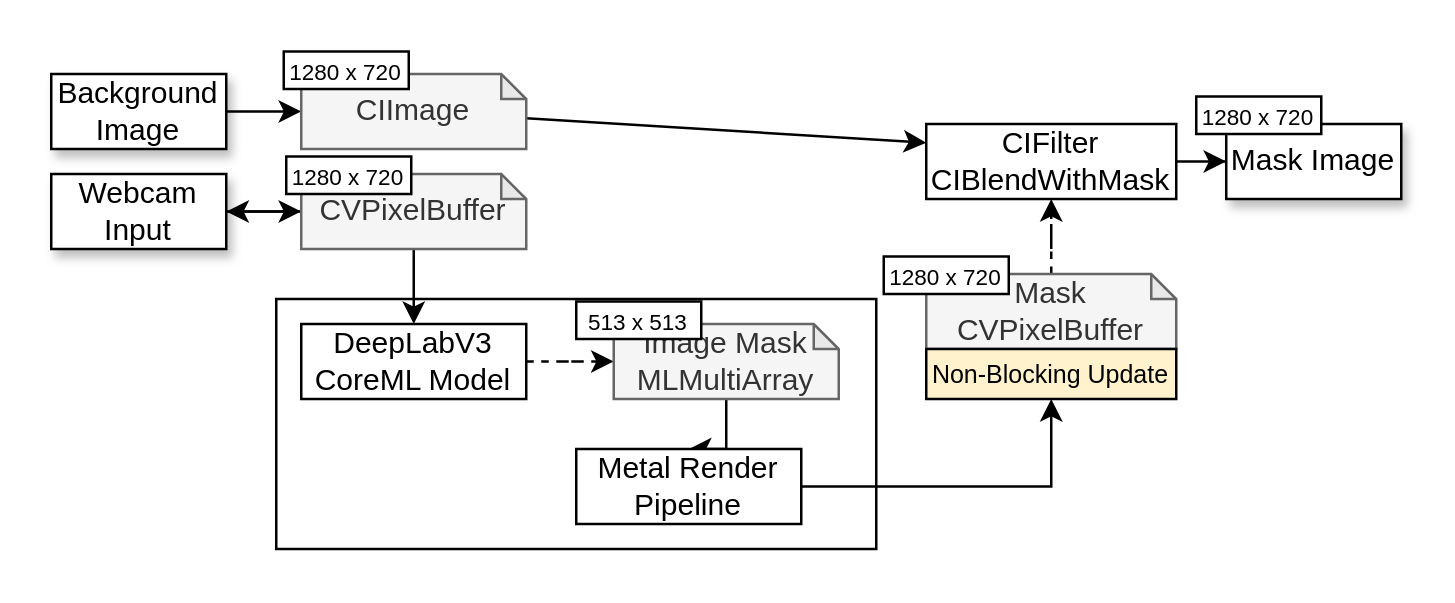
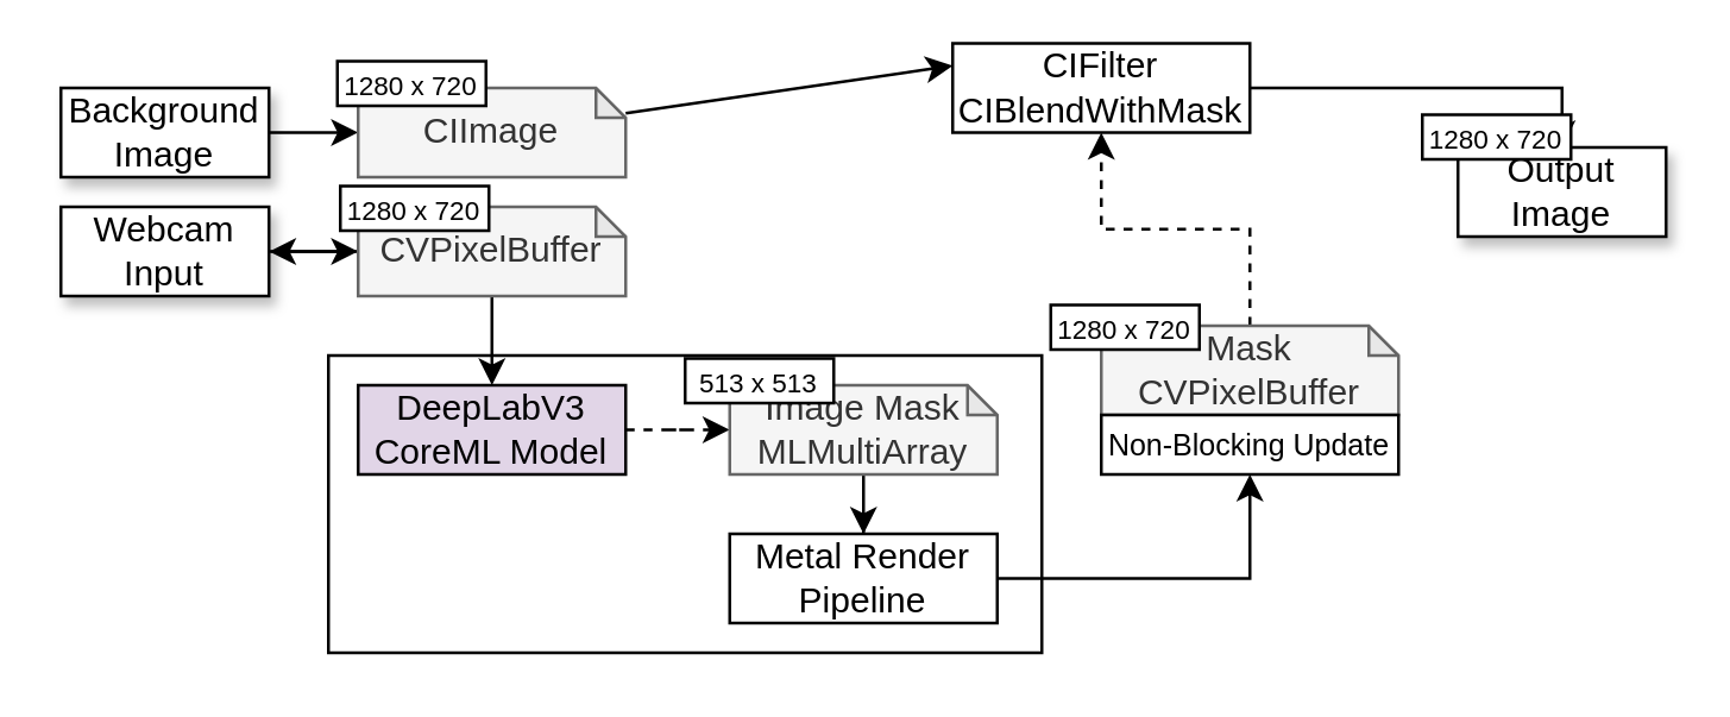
- <mxCell id="17" value="CIFilter&lt;br&gt;CIBlendWithMask" style="rounded=0;whiteSpace=wrap;html=1;" parent="1" vertex="1"><mxGeometry x="370" y="49" width="100" height="30" as="geometry" /></mxCell>
+ <mxCell id="17" value="CIFilter&lt;br&gt;CIBlendWithMask" style="rounded=0;whiteSpace=wrap;html=1;" parent="1" vertex="1"><mxGeometry x="320" y="14" width="100" height="30" as="geometry" /></mxCell>
- <mxCell id="22" value="Mask Image" style="rounded=0;whiteSpace=wrap;html=1;shadow=1;" parent="1" vertex="1"><mxGeometry x="490" y="49" width="70" height="30" as="geometry" /></mxCell>
+ <mxCell id="22" value="Output Image" style="rounded=0;whiteSpace=wrap;html=1;shadow=1;" parent="1" vertex="1"><mxGeometry x="490" y="49" width="70" height="30" as="geometry" /></mxCell>
- <mxCell id="9" value="DeepLabV3&lt;br&gt;CoreML Model" style="rounded=0;whiteSpace=wrap;html=1;" parent="1" vertex="1"><mxGeometry x="120" y="129" width="90" height="30" as="geometry" /></mxCell>
+ <mxCell id="9" value="DeepLabV3&lt;br&gt;CoreML Model" style="rounded=0;whiteSpace=wrap;html=1;fillColor=#e1d5e7;" parent="1" vertex="1"><mxGeometry x="120" y="129" width="90" height="30" as="geometry" /></mxCell>
- <mxCell id="23" value="&lt;font style=&quot;font-size: 10px&quot;&gt;Non-Blocking Update&lt;/font&gt;" style="rounded=0;whiteSpace=wrap;html=1;shadow=0;fillColor=#fff2cc;" parent="1" vertex="1"><mxGeometry x="370" y="139" width="100" height="20" as="geometry" /></mxCell>
+ <mxCell id="23" value="&lt;font style=&quot;font-size: 10px&quot;&gt;Non-Blocking Update&lt;/font&gt;" style="rounded=0;whiteSpace=wrap;html=1;shadow=0;fillColor=#ffffff;" parent="1" vertex="1"><mxGeometry x="370" y="139" width="100" height="20" as="geometry" /></mxCell>
- <mxCell id="13" value="Metal Render Pipeline" style="rounded=0;whiteSpace=wrap;html=1;" parent="1" vertex="1"><mxGeometry x="230" y="179" width="90" height="30" as="geometry" /></mxCell>
+ <mxCell id="13" value="Metal Render Pipeline" style="rounded=0;whiteSpace=wrap;html=1;" parent="1" vertex="1"><mxGeometry x="245" y="179" width="90" height="30" as="geometry" /></mxCell>
